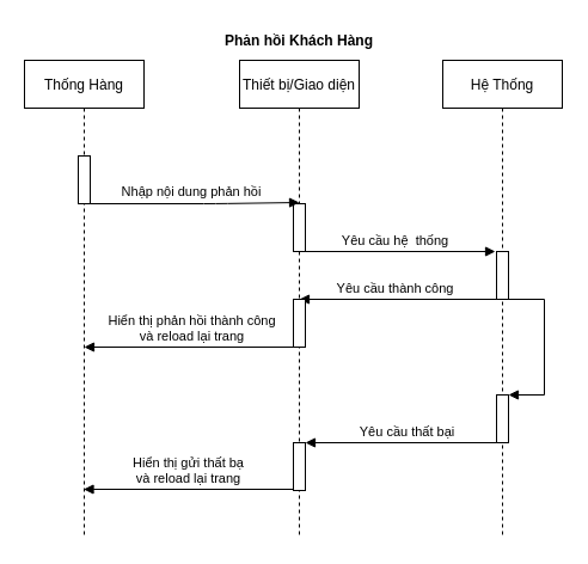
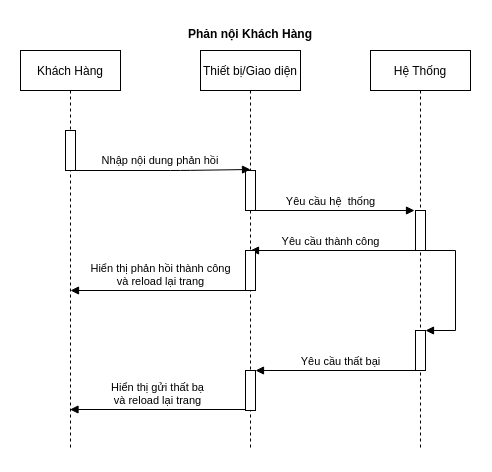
- <mxCell id="18" value="Phản hồi Khách Hàng" style="text;align=center;fontStyle=1;verticalAlign=middle;spacingLeft=3;spacingRight=3;strokeColor=none;rotatable=0;points=[[0,0.5],[1,0.5]];portConstraint=eastwest;" vertex="1" parent="1"><mxGeometry x="210" y="20" width="80" height="26" as="geometry" /></mxCell>
+ <mxCell id="18" value="Phản nội Khách Hàng" style="text;align=center;fontStyle=1;verticalAlign=middle;spacingLeft=3;spacingRight=3;strokeColor=none;rotatable=0;points=[[0,0.5],[1,0.5]];portConstraint=eastwest;" vertex="1" parent="1"><mxGeometry x="210" y="20" width="80" height="26" as="geometry" /></mxCell>
- <mxCell id="2" value="Thống Hàng" style="shape=umlLifeline;perimeter=lifelinePerimeter;container=1;collapsible=0;recursiveResize=0;rounded=0;shadow=0;strokeWidth=1;" vertex="1" parent="1"><mxGeometry x="20" y="50" width="100" height="400" as="geometry" /></mxCell>
+ <mxCell id="2" value="Khách Hàng" style="shape=umlLifeline;perimeter=lifelinePerimeter;container=1;collapsible=0;recursiveResize=0;rounded=0;shadow=0;strokeWidth=1;" vertex="1" parent="1"><mxGeometry x="20" y="50" width="100" height="400" as="geometry" /></mxCell>
